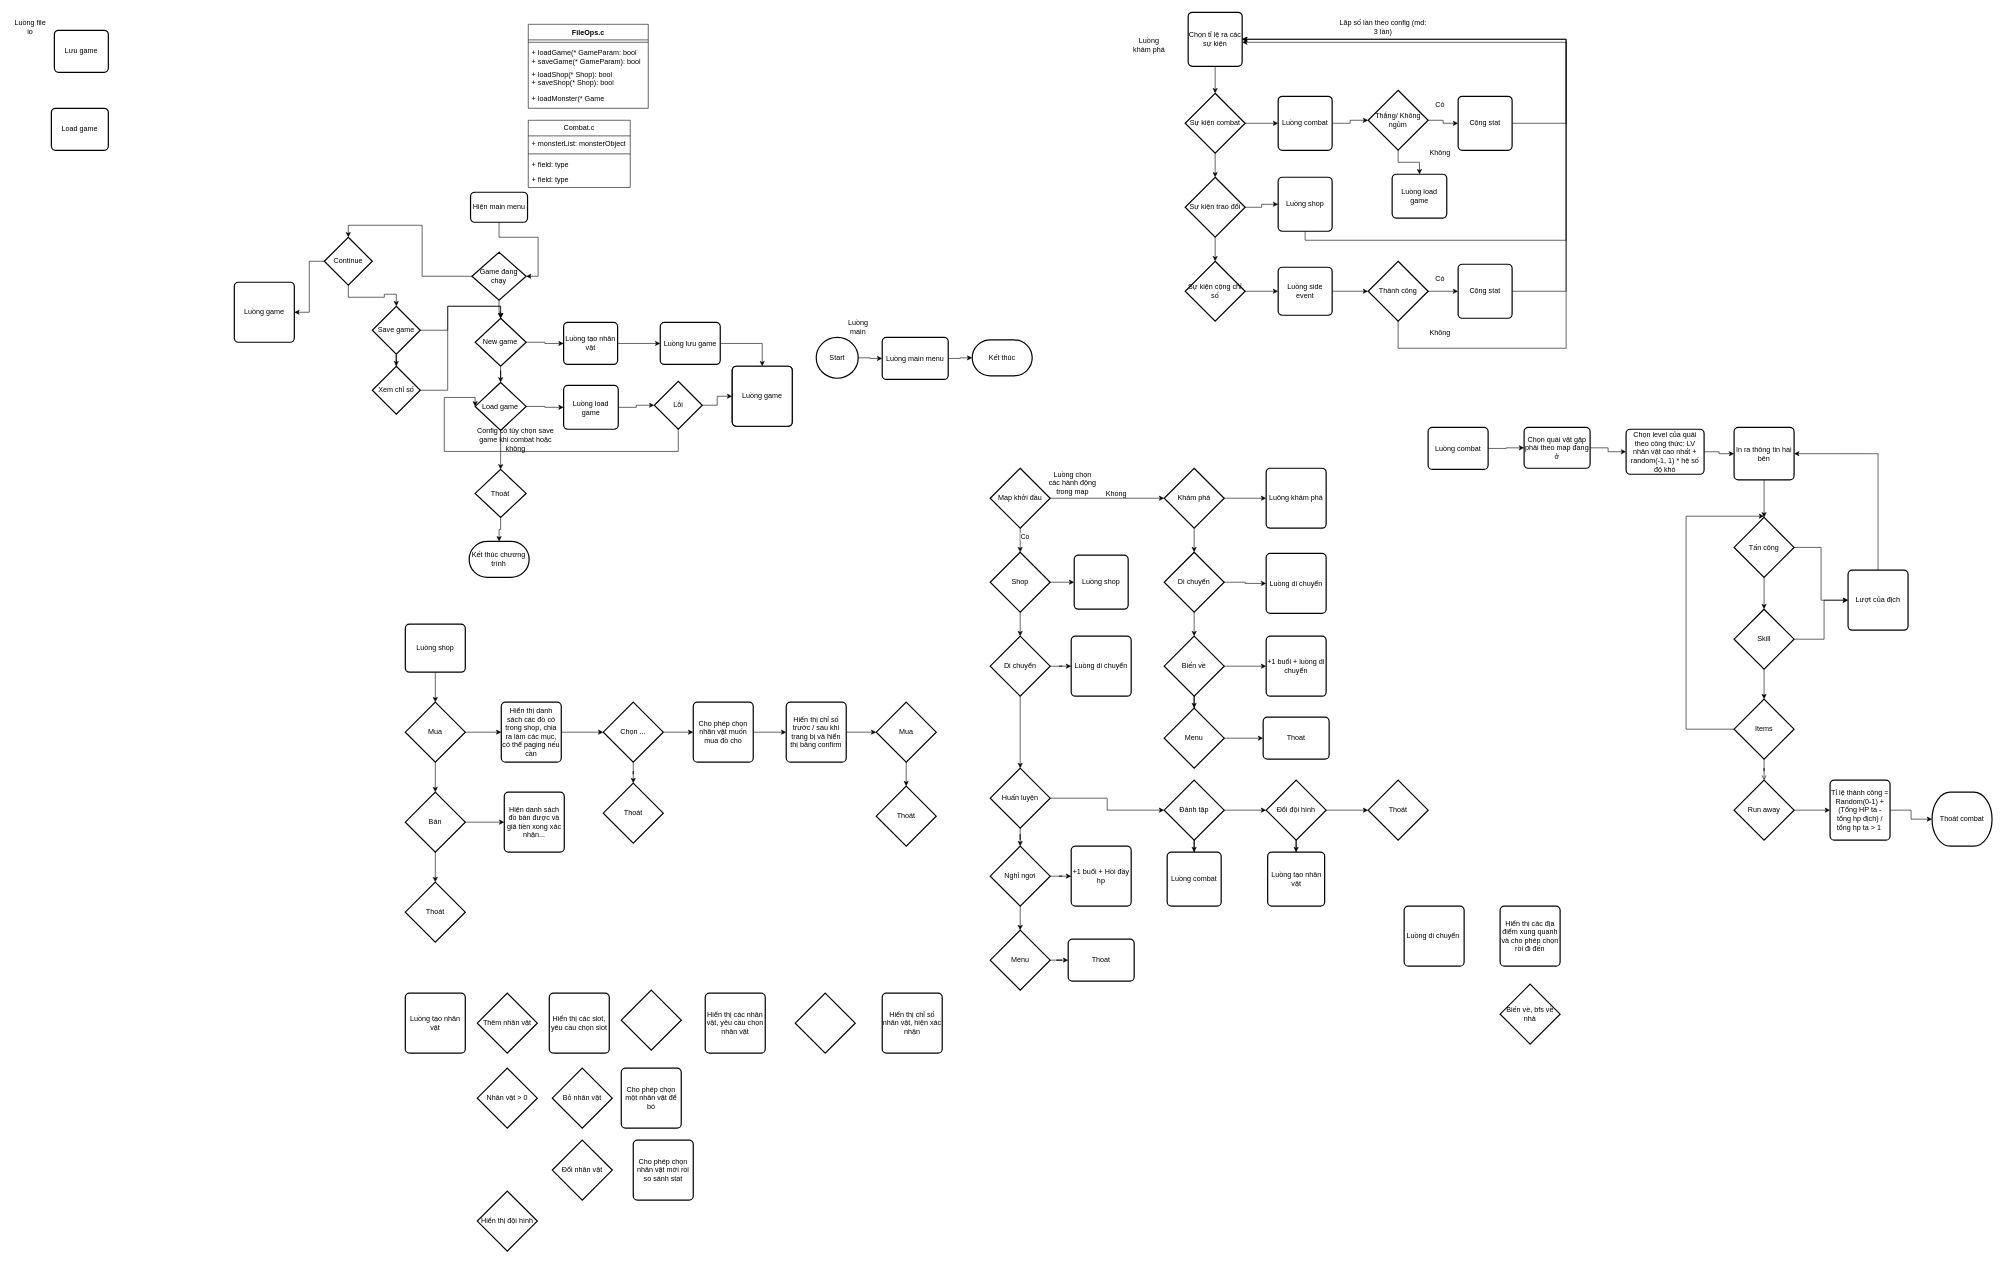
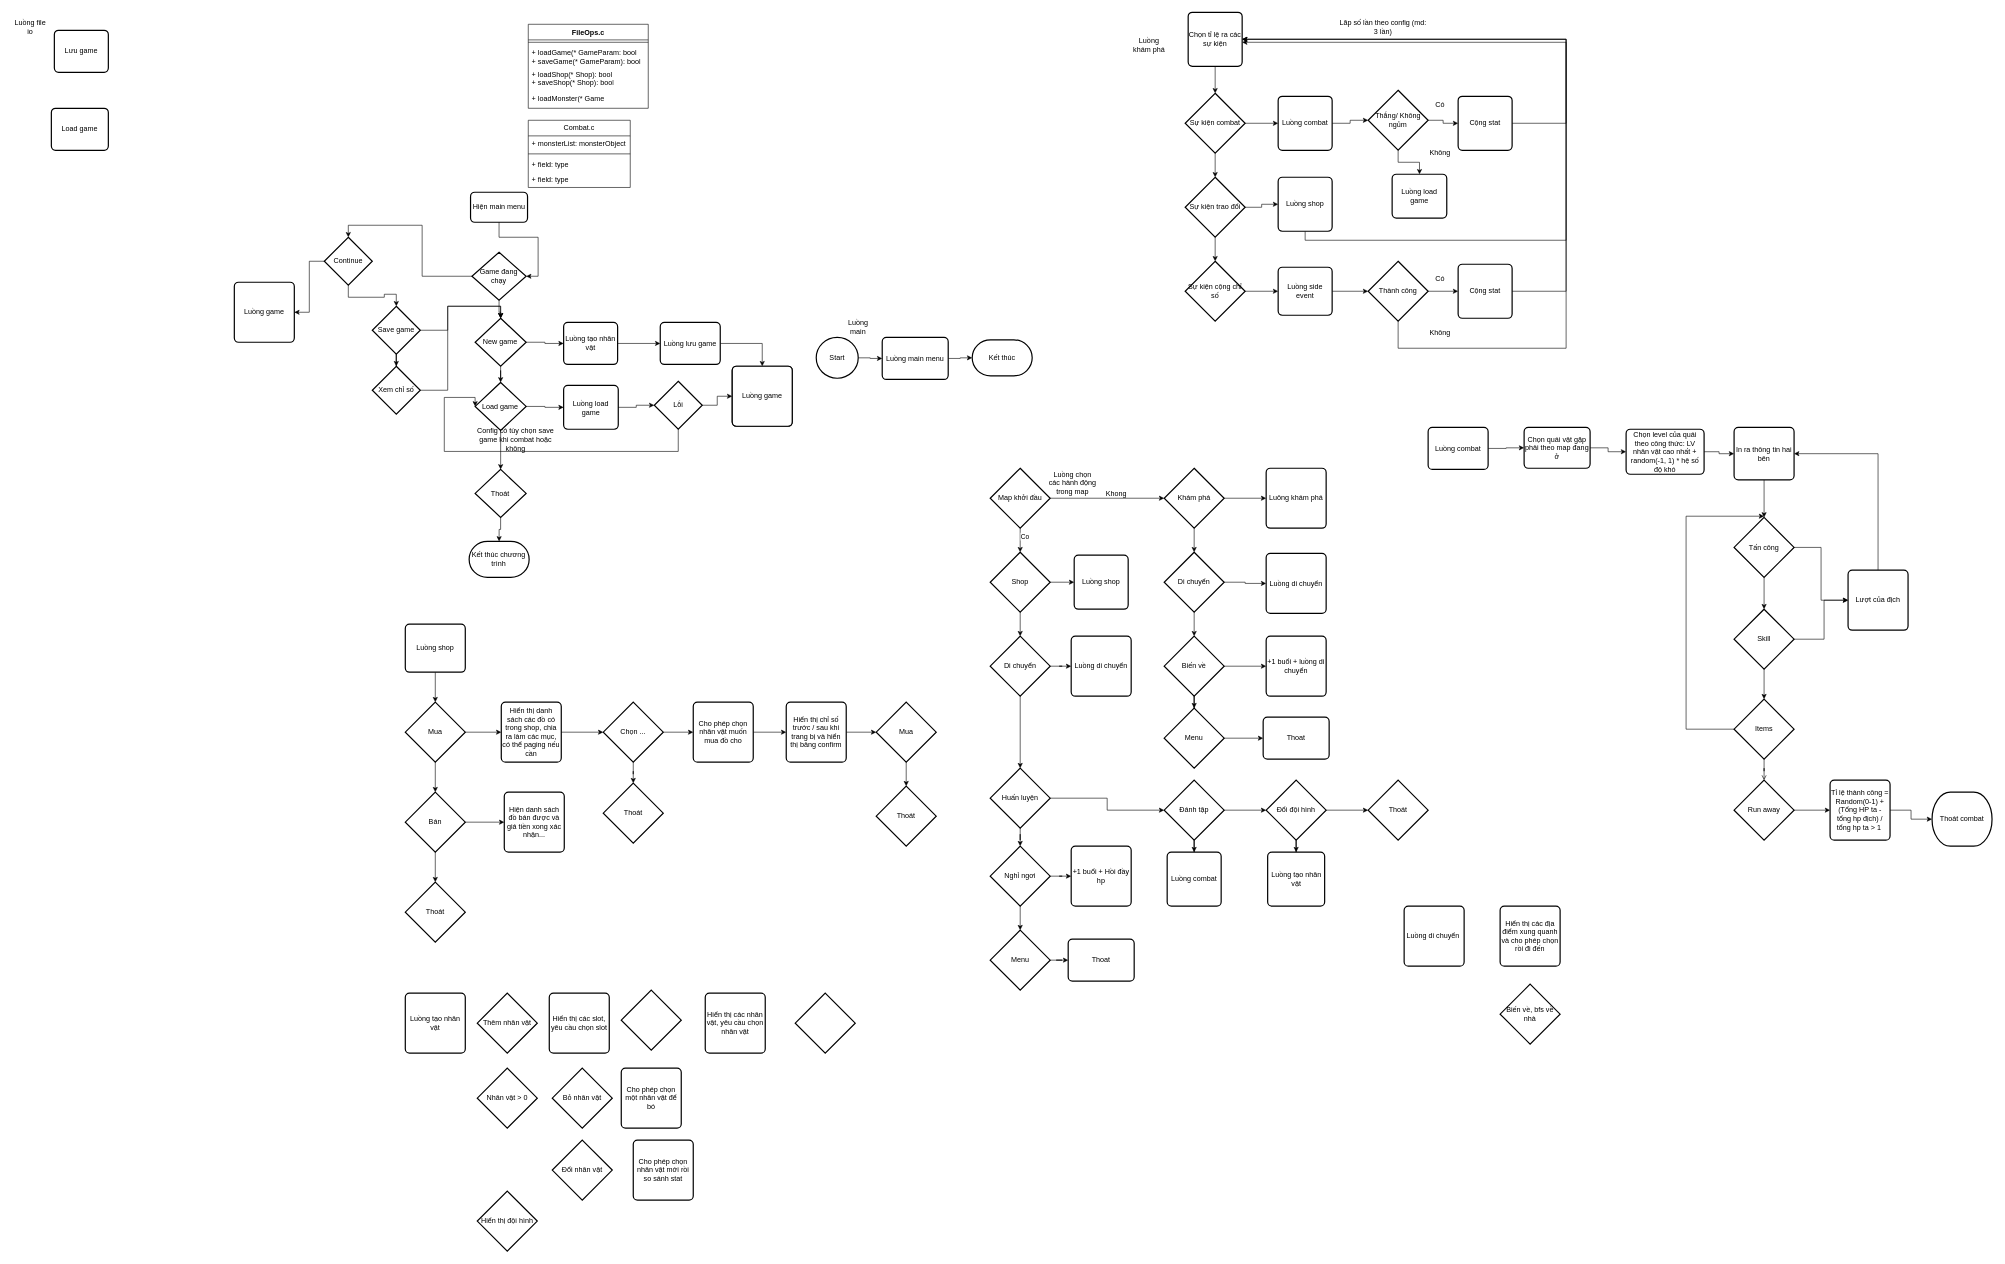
- <mxCell id="181" value="Hiển thị chỉ số nhân vật, hiện xác nhận" style="rounded=1;whiteSpace=wrap;html=1;absoluteArcSize=1;arcSize=14;strokeWidth=2;" parent="1" vertex="1"><mxGeometry x="1470" y="1655" width="100" height="100" as="geometry" /></mxCell>
